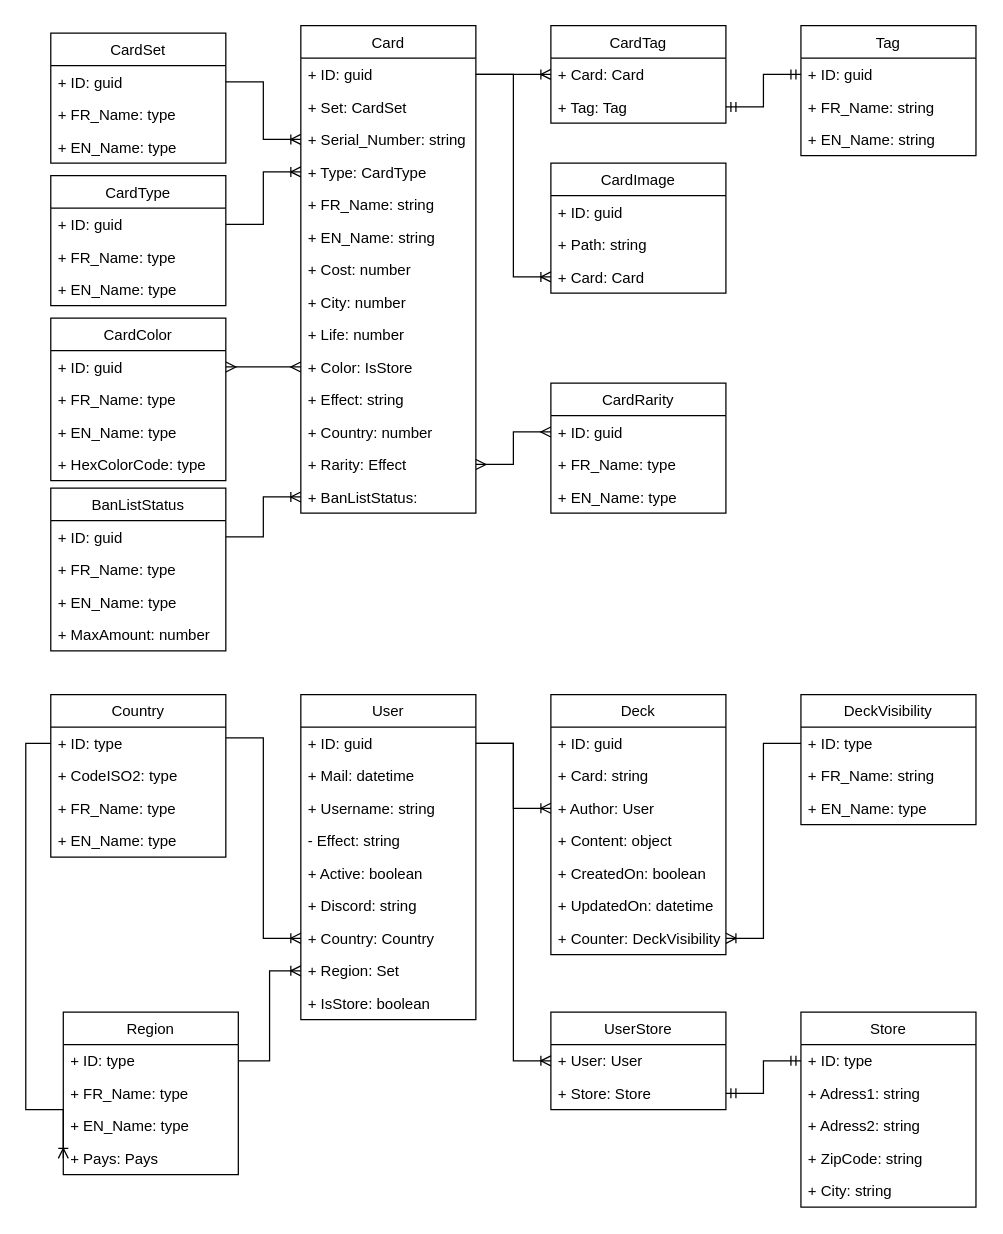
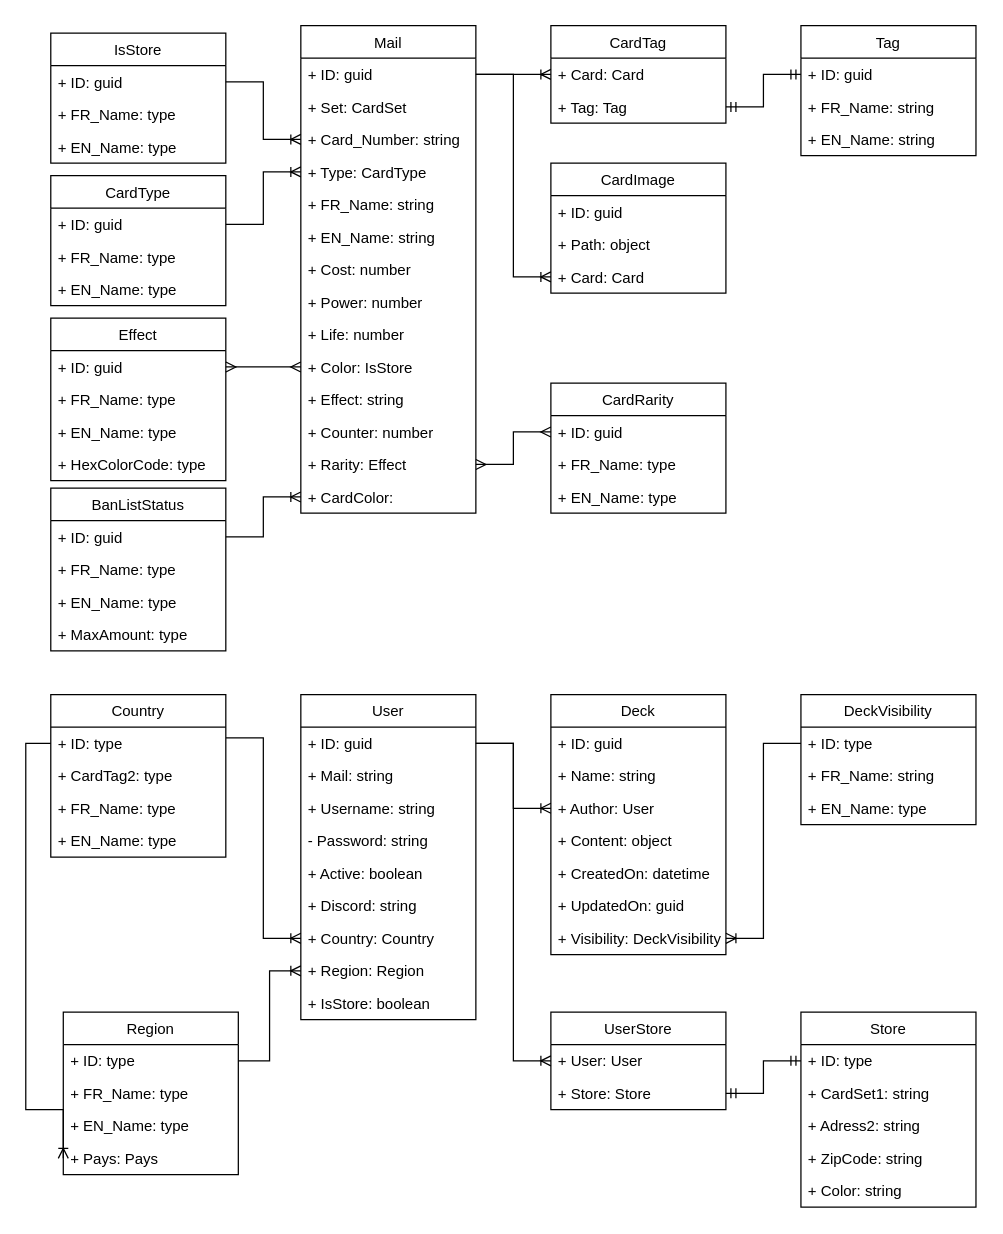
- <mxCell id="2" value="Card" style="swimlane;fontStyle=0;childLayout=stackLayout;horizontal=1;startSize=26;fillColor=none;horizontalStack=0;resizeParent=1;resizeParentMax=0;resizeLast=0;collapsible=1;marginBottom=0;" vertex="1" parent="1"><mxGeometry x="240" y="20" width="140" height="390" as="geometry" /></mxCell>
+ <mxCell id="2" value="Mail" style="swimlane;fontStyle=0;childLayout=stackLayout;horizontal=1;startSize=26;fillColor=none;horizontalStack=0;resizeParent=1;resizeParentMax=0;resizeLast=0;collapsible=1;marginBottom=0;" vertex="1" parent="1"><mxGeometry x="240" y="20" width="140" height="390" as="geometry" /></mxCell>
- <mxCell id="47" value="CardSet" style="swimlane;fontStyle=0;childLayout=stackLayout;horizontal=1;startSize=26;fillColor=none;horizontalStack=0;resizeParent=1;resizeParentMax=0;resizeLast=0;collapsible=1;marginBottom=0;" vertex="1" parent="1"><mxGeometry x="40" y="26" width="140" height="104" as="geometry" /></mxCell>
+ <mxCell id="47" value="IsStore" style="swimlane;fontStyle=0;childLayout=stackLayout;horizontal=1;startSize=26;fillColor=none;horizontalStack=0;resizeParent=1;resizeParentMax=0;resizeLast=0;collapsible=1;marginBottom=0;" vertex="1" parent="1"><mxGeometry x="40" y="26" width="140" height="104" as="geometry" /></mxCell>
- <mxCell id="5" value="+ Serial_Number: string" style="text;strokeColor=none;fillColor=none;align=left;verticalAlign=top;spacingLeft=4;spacingRight=4;overflow=hidden;rotatable=0;points=[[0,0.5],[1,0.5]];portConstraint=eastwest;" vertex="1" parent="2"><mxGeometry y="78" width="140" height="26" as="geometry" /></mxCell>
+ <mxCell id="5" value="+ Card_Number: string" style="text;strokeColor=none;fillColor=none;align=left;verticalAlign=top;spacingLeft=4;spacingRight=4;overflow=hidden;rotatable=0;points=[[0,0.5],[1,0.5]];portConstraint=eastwest;" vertex="1" parent="2"><mxGeometry y="78" width="140" height="26" as="geometry" /></mxCell>
- <mxCell id="28" value="+ Path: string" style="text;strokeColor=none;fillColor=none;align=left;verticalAlign=top;spacingLeft=4;spacingRight=4;overflow=hidden;rotatable=0;points=[[0,0.5],[1,0.5]];portConstraint=eastwest;" vertex="1" parent="26"><mxGeometry y="52" width="140" height="26" as="geometry" /></mxCell>
+ <mxCell id="28" value="+ Path: object" style="text;strokeColor=none;fillColor=none;align=left;verticalAlign=top;spacingLeft=4;spacingRight=4;overflow=hidden;rotatable=0;points=[[0,0.5],[1,0.5]];portConstraint=eastwest;" vertex="1" parent="26"><mxGeometry y="52" width="140" height="26" as="geometry" /></mxCell>
- <mxCell id="10" value="+ City: number" style="text;strokeColor=none;fillColor=none;align=left;verticalAlign=top;spacingLeft=4;spacingRight=4;overflow=hidden;rotatable=0;points=[[0,0.5],[1,0.5]];portConstraint=eastwest;" vertex="1" parent="2"><mxGeometry y="208" width="140" height="26" as="geometry" /></mxCell>
+ <mxCell id="10" value="+ Power: number" style="text;strokeColor=none;fillColor=none;align=left;verticalAlign=top;spacingLeft=4;spacingRight=4;overflow=hidden;rotatable=0;points=[[0,0.5],[1,0.5]];portConstraint=eastwest;" vertex="1" parent="2"><mxGeometry y="208" width="140" height="26" as="geometry" /></mxCell>
- <mxCell id="36" value="CardColor" style="swimlane;fontStyle=0;childLayout=stackLayout;horizontal=1;startSize=26;fillColor=none;horizontalStack=0;resizeParent=1;resizeParentMax=0;resizeLast=0;collapsible=1;marginBottom=0;" vertex="1" parent="1"><mxGeometry x="40" y="254" width="140" height="130" as="geometry" /></mxCell>
+ <mxCell id="36" value="Effect" style="swimlane;fontStyle=0;childLayout=stackLayout;horizontal=1;startSize=26;fillColor=none;horizontalStack=0;resizeParent=1;resizeParentMax=0;resizeLast=0;collapsible=1;marginBottom=0;" vertex="1" parent="1"><mxGeometry x="40" y="254" width="140" height="130" as="geometry" /></mxCell>
- <mxCell id="14" value="+ Country: number" style="text;strokeColor=none;fillColor=none;align=left;verticalAlign=top;spacingLeft=4;spacingRight=4;overflow=hidden;rotatable=0;points=[[0,0.5],[1,0.5]];portConstraint=eastwest;" vertex="1" parent="2"><mxGeometry y="312" width="140" height="26" as="geometry" /></mxCell>
+ <mxCell id="14" value="+ Counter: number" style="text;strokeColor=none;fillColor=none;align=left;verticalAlign=top;spacingLeft=4;spacingRight=4;overflow=hidden;rotatable=0;points=[[0,0.5],[1,0.5]];portConstraint=eastwest;" vertex="1" parent="2"><mxGeometry y="312" width="140" height="26" as="geometry" /></mxCell>
- <mxCell id="16" value="+ BanListStatus: " style="text;strokeColor=none;fillColor=none;align=left;verticalAlign=top;spacingLeft=4;spacingRight=4;overflow=hidden;rotatable=0;points=[[0,0.5],[1,0.5]];portConstraint=eastwest;" vertex="1" parent="2"><mxGeometry y="364" width="140" height="26" as="geometry" /></mxCell>
+ <mxCell id="16" value="+ CardColor: " style="text;strokeColor=none;fillColor=none;align=left;verticalAlign=top;spacingLeft=4;spacingRight=4;overflow=hidden;rotatable=0;points=[[0,0.5],[1,0.5]];portConstraint=eastwest;" vertex="1" parent="2"><mxGeometry y="364" width="140" height="26" as="geometry" /></mxCell>
- <mxCell id="64" value="+ MaxAmount: number" style="text;strokeColor=none;fillColor=none;align=left;verticalAlign=top;spacingLeft=4;spacingRight=4;overflow=hidden;rotatable=0;points=[[0,0.5],[1,0.5]];portConstraint=eastwest;" vertex="1" parent="60"><mxGeometry y="104" width="140" height="26" as="geometry" /></mxCell>
+ <mxCell id="64" value="+ MaxAmount: type" style="text;strokeColor=none;fillColor=none;align=left;verticalAlign=top;spacingLeft=4;spacingRight=4;overflow=hidden;rotatable=0;points=[[0,0.5],[1,0.5]];portConstraint=eastwest;" vertex="1" parent="60"><mxGeometry y="104" width="140" height="26" as="geometry" /></mxCell>
- <mxCell id="84" value="+ CodeISO2: type" style="text;strokeColor=none;fillColor=none;align=left;verticalAlign=top;spacingLeft=4;spacingRight=4;overflow=hidden;rotatable=0;points=[[0,0.5],[1,0.5]];portConstraint=eastwest;" vertex="1" parent="82"><mxGeometry y="52" width="140" height="26" as="geometry" /></mxCell>
+ <mxCell id="84" value="+ CardTag2: type" style="text;strokeColor=none;fillColor=none;align=left;verticalAlign=top;spacingLeft=4;spacingRight=4;overflow=hidden;rotatable=0;points=[[0,0.5],[1,0.5]];portConstraint=eastwest;" vertex="1" parent="82"><mxGeometry y="52" width="140" height="26" as="geometry" /></mxCell>
- <mxCell id="68" value="+ Mail: datetime" style="text;strokeColor=none;fillColor=none;align=left;verticalAlign=top;spacingLeft=4;spacingRight=4;overflow=hidden;rotatable=0;points=[[0,0.5],[1,0.5]];portConstraint=eastwest;" vertex="1" parent="66"><mxGeometry y="52" width="140" height="26" as="geometry" /></mxCell>
+ <mxCell id="68" value="+ Mail: string" style="text;strokeColor=none;fillColor=none;align=left;verticalAlign=top;spacingLeft=4;spacingRight=4;overflow=hidden;rotatable=0;points=[[0,0.5],[1,0.5]];portConstraint=eastwest;" vertex="1" parent="66"><mxGeometry y="52" width="140" height="26" as="geometry" /></mxCell>
- <mxCell id="54" value="+ Card: string" style="text;strokeColor=none;fillColor=none;align=left;verticalAlign=top;spacingLeft=4;spacingRight=4;overflow=hidden;rotatable=0;points=[[0,0.5],[1,0.5]];portConstraint=eastwest;" vertex="1" parent="52"><mxGeometry y="52" width="140" height="26" as="geometry" /></mxCell>
+ <mxCell id="54" value="+ Name: string" style="text;strokeColor=none;fillColor=none;align=left;verticalAlign=top;spacingLeft=4;spacingRight=4;overflow=hidden;rotatable=0;points=[[0,0.5],[1,0.5]];portConstraint=eastwest;" vertex="1" parent="52"><mxGeometry y="52" width="140" height="26" as="geometry" /></mxCell>
- <mxCell id="70" value="- Effect: string" style="text;strokeColor=none;fillColor=none;align=left;verticalAlign=top;spacingLeft=4;spacingRight=4;overflow=hidden;rotatable=0;points=[[0,0.5],[1,0.5]];portConstraint=eastwest;" vertex="1" parent="66"><mxGeometry y="104" width="140" height="26" as="geometry" /></mxCell>
+ <mxCell id="70" value="- Password: string" style="text;strokeColor=none;fillColor=none;align=left;verticalAlign=top;spacingLeft=4;spacingRight=4;overflow=hidden;rotatable=0;points=[[0,0.5],[1,0.5]];portConstraint=eastwest;" vertex="1" parent="66"><mxGeometry y="104" width="140" height="26" as="geometry" /></mxCell>
- <mxCell id="57" value="+ CreatedOn: boolean" style="text;strokeColor=none;fillColor=none;align=left;verticalAlign=top;spacingLeft=4;spacingRight=4;overflow=hidden;rotatable=0;points=[[0,0.5],[1,0.5]];portConstraint=eastwest;" vertex="1" parent="52"><mxGeometry y="130" width="140" height="26" as="geometry" /></mxCell>
+ <mxCell id="57" value="+ CreatedOn: datetime" style="text;strokeColor=none;fillColor=none;align=left;verticalAlign=top;spacingLeft=4;spacingRight=4;overflow=hidden;rotatable=0;points=[[0,0.5],[1,0.5]];portConstraint=eastwest;" vertex="1" parent="52"><mxGeometry y="130" width="140" height="26" as="geometry" /></mxCell>
- <mxCell id="58" value="+ UpdatedOn: datetime" style="text;strokeColor=none;fillColor=none;align=left;verticalAlign=top;spacingLeft=4;spacingRight=4;overflow=hidden;rotatable=0;points=[[0,0.5],[1,0.5]];portConstraint=eastwest;" vertex="1" parent="52"><mxGeometry y="156" width="140" height="26" as="geometry" /></mxCell>
+ <mxCell id="58" value="+ UpdatedOn: guid" style="text;strokeColor=none;fillColor=none;align=left;verticalAlign=top;spacingLeft=4;spacingRight=4;overflow=hidden;rotatable=0;points=[[0,0.5],[1,0.5]];portConstraint=eastwest;" vertex="1" parent="52"><mxGeometry y="156" width="140" height="26" as="geometry" /></mxCell>
- <mxCell id="59" value="+ Counter: DeckVisibility" style="text;strokeColor=none;fillColor=none;align=left;verticalAlign=top;spacingLeft=4;spacingRight=4;overflow=hidden;rotatable=0;points=[[0,0.5],[1,0.5]];portConstraint=eastwest;" vertex="1" parent="52"><mxGeometry y="182" width="140" height="26" as="geometry" /></mxCell>
+ <mxCell id="59" value="+ Visibility: DeckVisibility" style="text;strokeColor=none;fillColor=none;align=left;verticalAlign=top;spacingLeft=4;spacingRight=4;overflow=hidden;rotatable=0;points=[[0,0.5],[1,0.5]];portConstraint=eastwest;" vertex="1" parent="52"><mxGeometry y="182" width="140" height="26" as="geometry" /></mxCell>
- <mxCell id="74" value="+ Region: Set" style="text;strokeColor=none;fillColor=none;align=left;verticalAlign=top;spacingLeft=4;spacingRight=4;overflow=hidden;rotatable=0;points=[[0,0.5],[1,0.5]];portConstraint=eastwest;" vertex="1" parent="66"><mxGeometry y="208" width="140" height="26" as="geometry" /></mxCell>
+ <mxCell id="74" value="+ Region: Region" style="text;strokeColor=none;fillColor=none;align=left;verticalAlign=top;spacingLeft=4;spacingRight=4;overflow=hidden;rotatable=0;points=[[0,0.5],[1,0.5]];portConstraint=eastwest;" vertex="1" parent="66"><mxGeometry y="208" width="140" height="26" as="geometry" /></mxCell>
- <mxCell id="97" value="+ Adress1: string" style="text;strokeColor=none;fillColor=none;align=left;verticalAlign=top;spacingLeft=4;spacingRight=4;overflow=hidden;rotatable=0;points=[[0,0.5],[1,0.5]];portConstraint=eastwest;" vertex="1" parent="95"><mxGeometry y="52" width="140" height="26" as="geometry" /></mxCell>
+ <mxCell id="97" value="+ CardSet1: string" style="text;strokeColor=none;fillColor=none;align=left;verticalAlign=top;spacingLeft=4;spacingRight=4;overflow=hidden;rotatable=0;points=[[0,0.5],[1,0.5]];portConstraint=eastwest;" vertex="1" parent="95"><mxGeometry y="52" width="140" height="26" as="geometry" /></mxCell>
- <mxCell id="100" value="+ City: string" style="text;strokeColor=none;fillColor=none;align=left;verticalAlign=top;spacingLeft=4;spacingRight=4;overflow=hidden;rotatable=0;points=[[0,0.5],[1,0.5]];portConstraint=eastwest;" vertex="1" parent="95"><mxGeometry y="130" width="140" height="26" as="geometry" /></mxCell>
+ <mxCell id="100" value="+ Color: string" style="text;strokeColor=none;fillColor=none;align=left;verticalAlign=top;spacingLeft=4;spacingRight=4;overflow=hidden;rotatable=0;points=[[0,0.5],[1,0.5]];portConstraint=eastwest;" vertex="1" parent="95"><mxGeometry y="130" width="140" height="26" as="geometry" /></mxCell>
